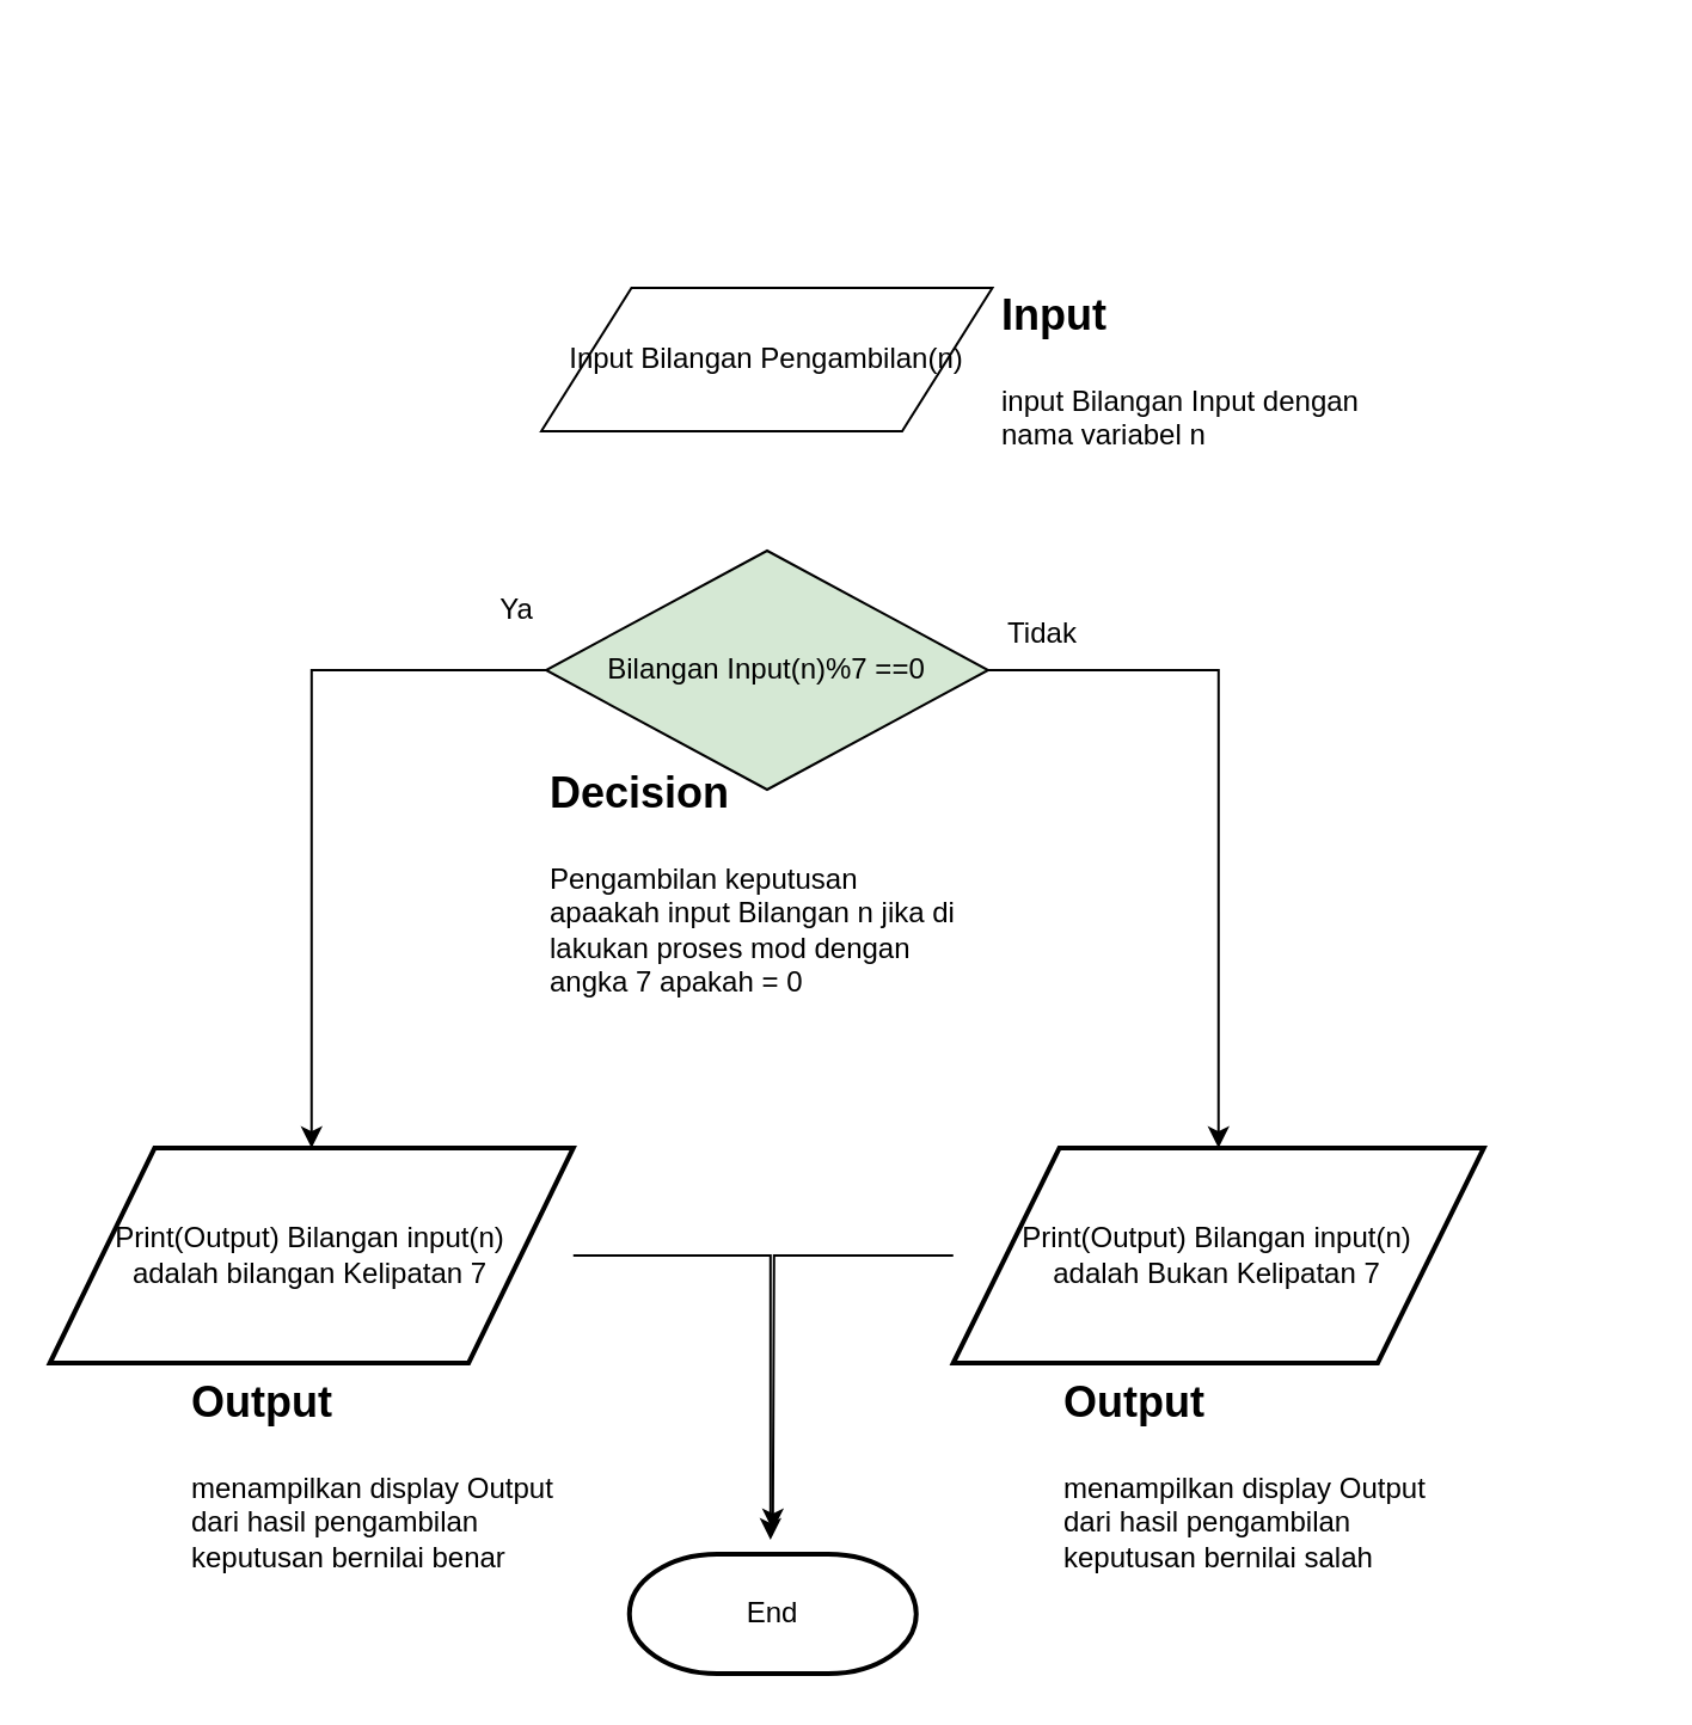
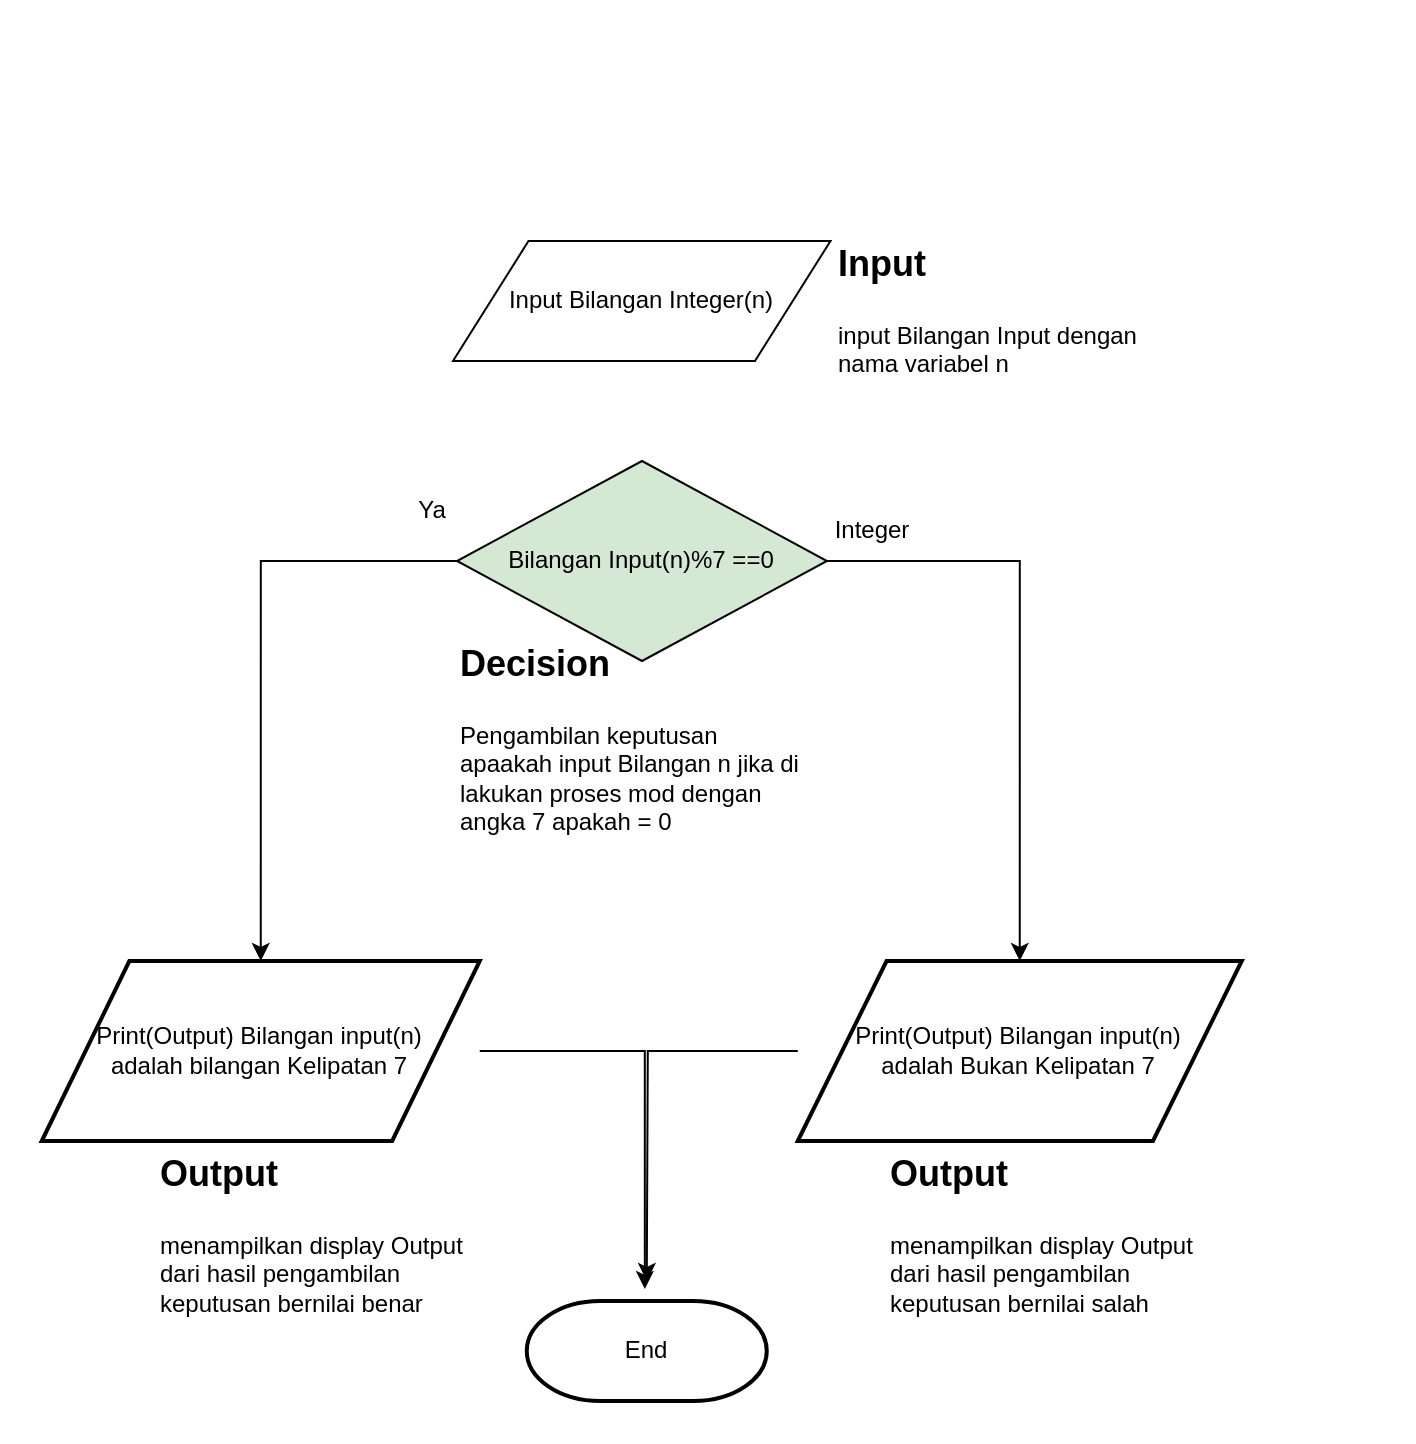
- <mxCell id="4" value="Input Bilangan Pengambilan(n)" style="shape=parallelogram;whiteSpace=wrap;html=1;backgroundOutline=1;" parent="3" vertex="1"><mxGeometry x="-20" width="188.75" height="60" as="geometry" /></mxCell>
+ <mxCell id="4" value="Input Bilangan Integer(n)" style="shape=parallelogram;whiteSpace=wrap;html=1;backgroundOutline=1;" parent="3" vertex="1"><mxGeometry x="-20" width="188.75" height="60" as="geometry" /></mxCell>
- <mxCell id="8" value="Tidak" style="text;html=1;strokeColor=none;fillColor=none;align=center;verticalAlign=middle;whiteSpace=wrap;rounded=0;" parent="2" vertex="1"><mxGeometry x="310" y="230" width="60" height="30" as="geometry" /></mxCell>
+ <mxCell id="8" value="Integer" style="text;html=1;strokeColor=none;fillColor=none;align=center;verticalAlign=middle;whiteSpace=wrap;rounded=0;" parent="2" vertex="1"><mxGeometry x="310" y="230" width="60" height="30" as="geometry" /></mxCell>
